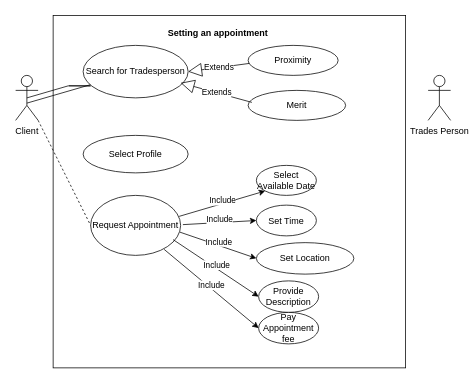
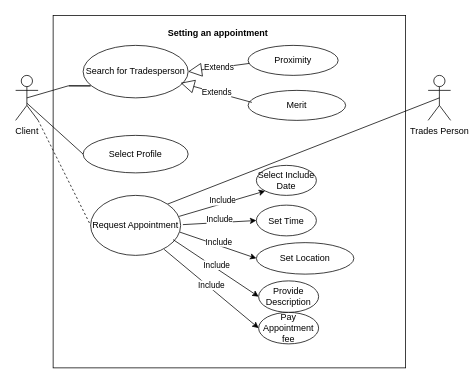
- <mxCell id="13" value="" style="endArrow=none;html=1;rounded=0;exitX=0.5;exitY=0.617;exitDx=0;exitDy=0;exitPerimeter=0;" edge="1" parent="1" source="3" target="6"><mxGeometry width="50" height="50" relative="1" as="geometry"><mxPoint x="260" y="160" as="sourcePoint" /><mxPoint x="310" y="110" as="targetPoint" /></mxGeometry></mxCell>
+ <mxCell id="13" value="" style="endArrow=none;html=1;rounded=0;exitX=0.5;exitY=0.617;exitDx=0;exitDy=0;exitPerimeter=0;entryX=0;entryY=0.5;entryDx=0;entryDy=0;" edge="1" parent="1" source="3" target="11"><mxGeometry width="50" height="50" relative="1" as="geometry"><mxPoint x="260" y="160" as="sourcePoint" /><mxPoint x="310" y="110" as="targetPoint" /></mxGeometry></mxCell>
+ <mxCell id="14" value="" style="endArrow=none;html=1;rounded=0;exitX=1;exitY=0;exitDx=0;exitDy=0;entryX=0.5;entryY=0.5;entryDx=0;entryDy=0;entryPerimeter=0;" edge="1" parent="1" source="15" target="4"><mxGeometry width="50" height="50" relative="1" as="geometry"><mxPoint x="360" y="250" as="sourcePoint" /><mxPoint x="410" y="200" as="targetPoint" /></mxGeometry></mxCell>
- <mxCell id="19" value="Select Available Date" style="ellipse;whiteSpace=wrap;html=1;" vertex="1" parent="1"><mxGeometry x="341" y="220" width="80" height="40" as="geometry" /></mxCell>
+ <mxCell id="19" value="Select Include Date" style="ellipse;whiteSpace=wrap;html=1;" vertex="1" parent="1"><mxGeometry x="341" y="220" width="80" height="40" as="geometry" /></mxCell>
